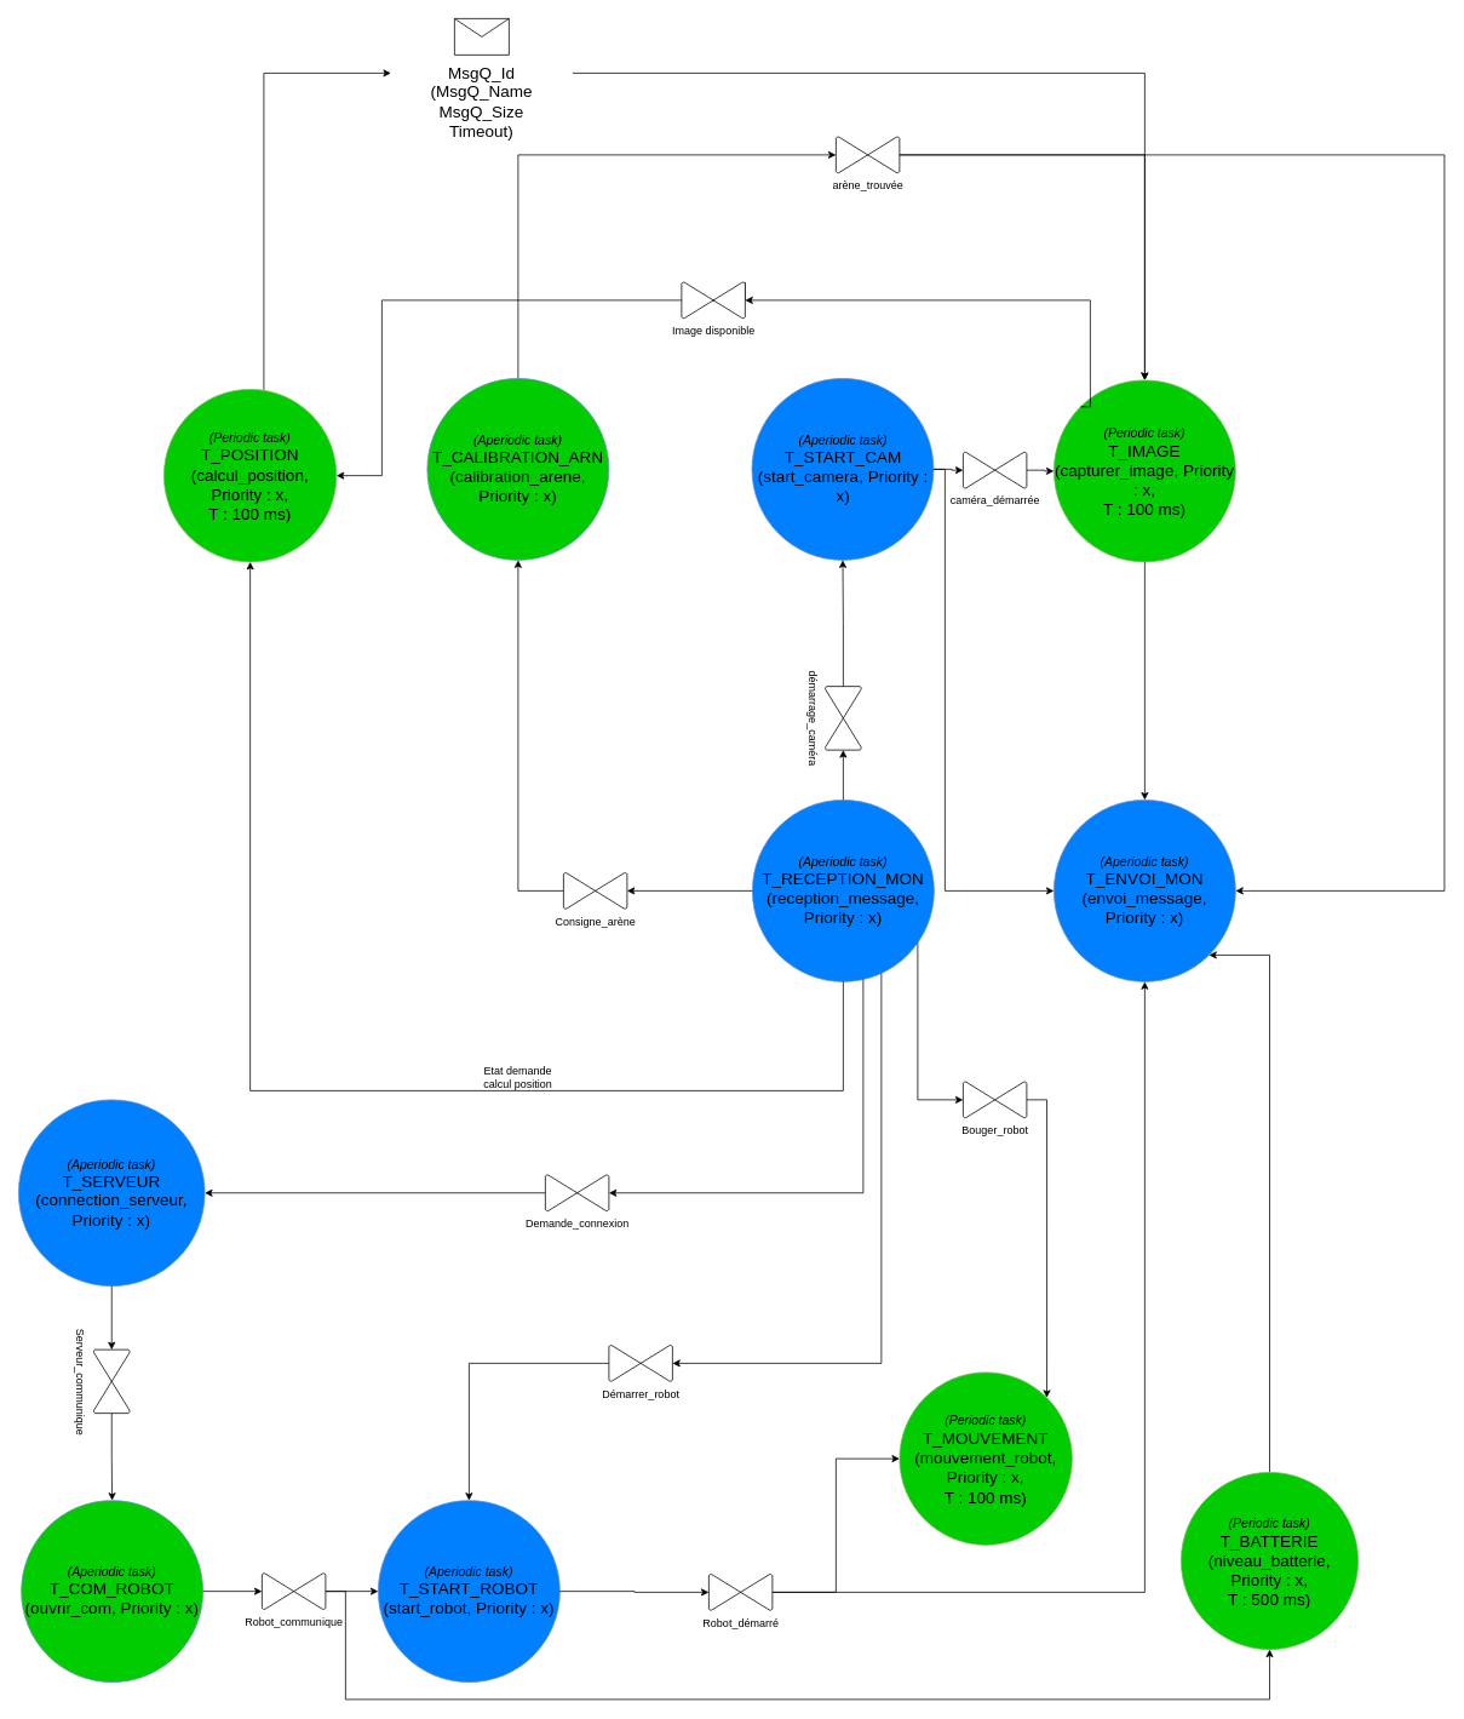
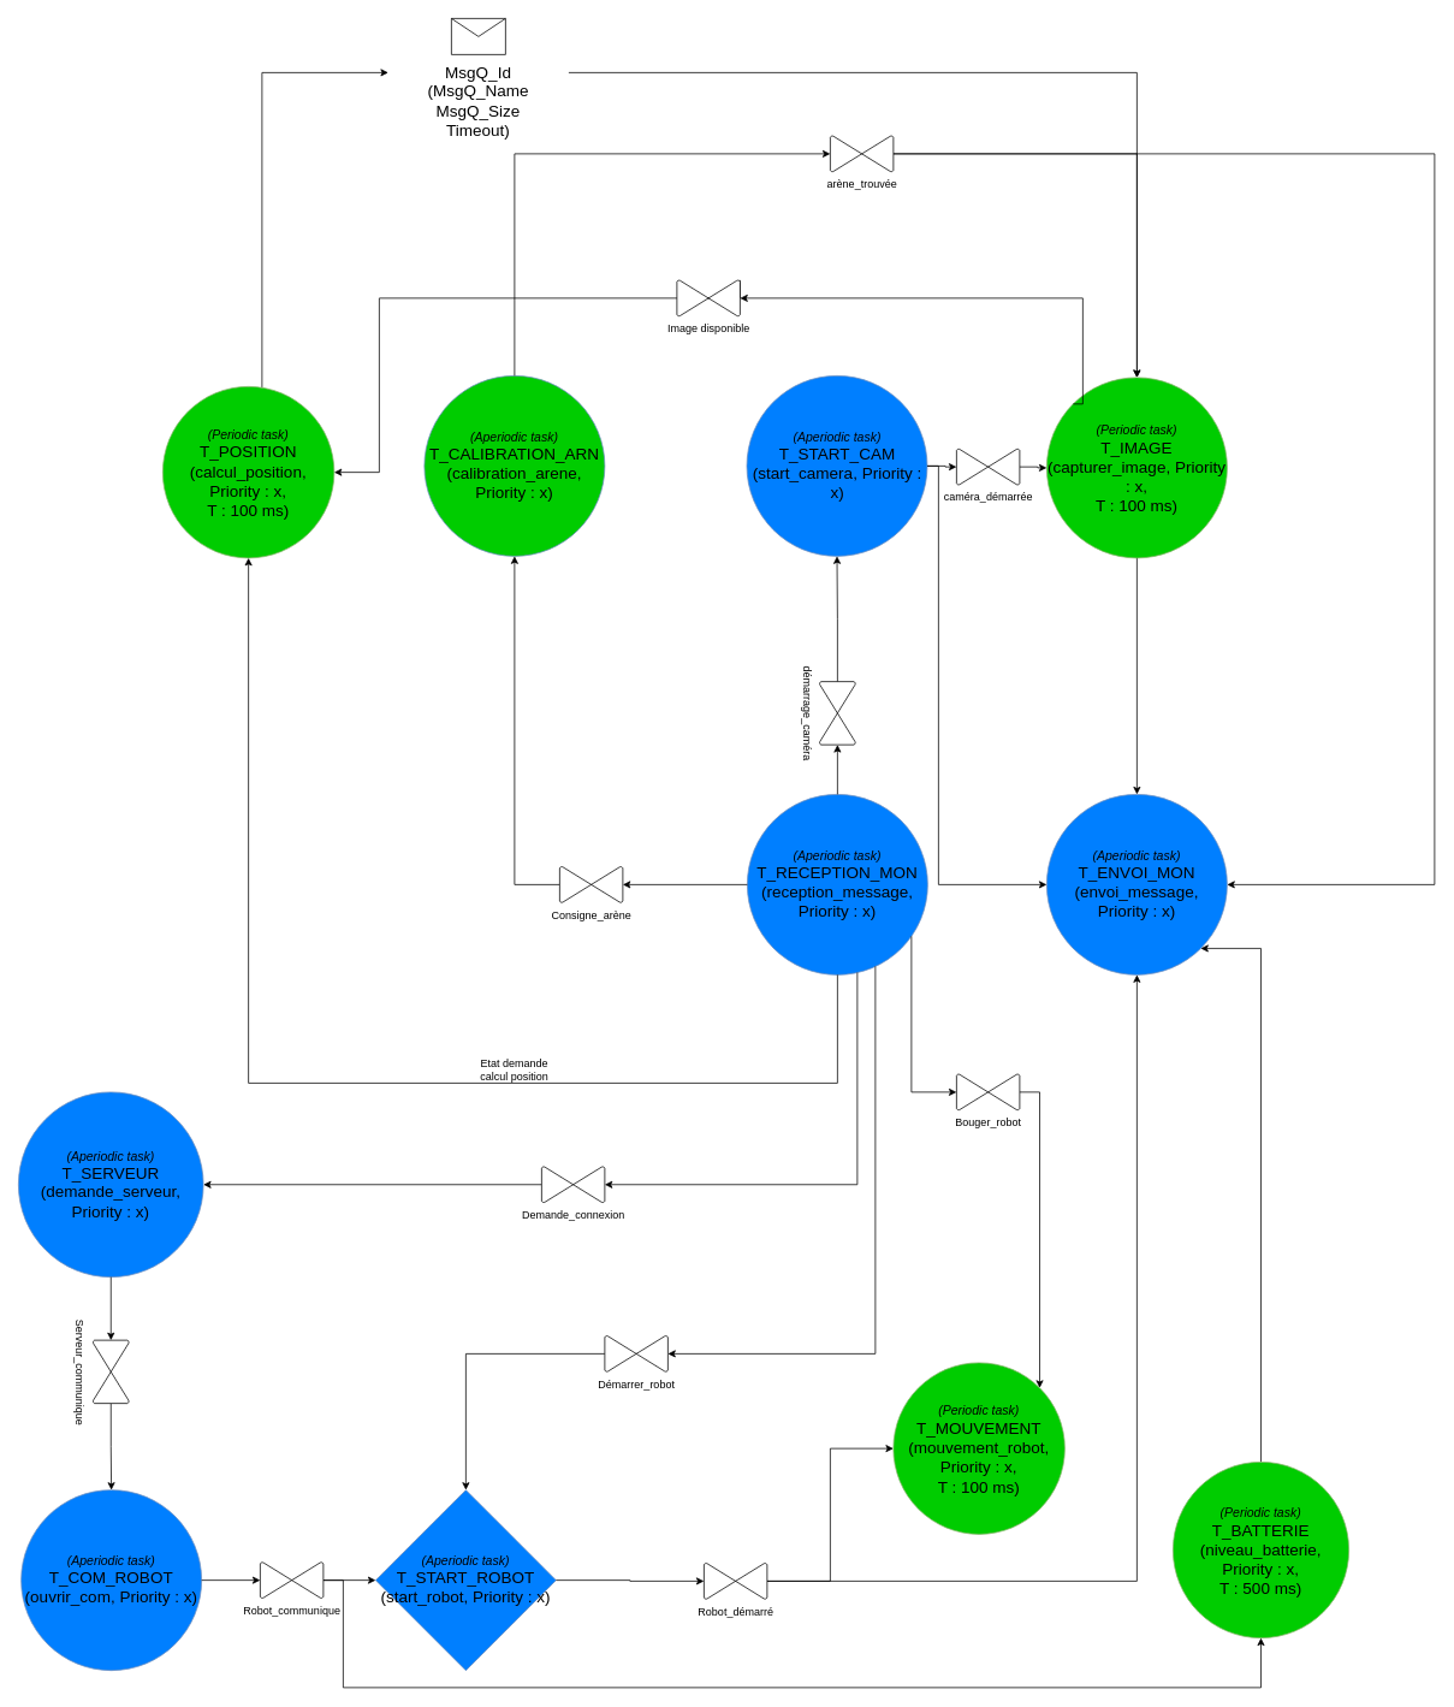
- <mxCell id="7" value="&lt;font&gt;&lt;i&gt;&lt;font style=&quot;font-size: 14px&quot;&gt;(Aperiodic task)&lt;br&gt;&lt;/font&gt;&lt;/i&gt;&lt;font size=&quot;4&quot;&gt;T_SERVEUR&lt;/font&gt;&lt;br&gt;&lt;font size=&quot;4&quot;&gt;(connection_serveur, Priority : x)&lt;/font&gt;&lt;br&gt;&lt;/font&gt;" style="ellipse;whiteSpace=wrap;html=1;aspect=fixed;fillColor=#007FFF;strokeColor=#6c8ebf;" parent="1" vertex="1"><mxGeometry x="20" y="1210" width="205" height="205" as="geometry" /></mxCell>
+ <mxCell id="7" value="&lt;font&gt;&lt;i&gt;&lt;font style=&quot;font-size: 14px&quot;&gt;(Aperiodic task)&lt;br&gt;&lt;/font&gt;&lt;/i&gt;&lt;font size=&quot;4&quot;&gt;T_SERVEUR&lt;/font&gt;&lt;br&gt;&lt;font size=&quot;4&quot;&gt;(demande_serveur, Priority : x)&lt;/font&gt;&lt;br&gt;&lt;/font&gt;" style="ellipse;whiteSpace=wrap;html=1;aspect=fixed;fillColor=#007FFF;strokeColor=#6c8ebf;" parent="1" vertex="1"><mxGeometry x="20" y="1210" width="205" height="205" as="geometry" /></mxCell>
- <mxCell id="44" value="&lt;font&gt;&lt;i&gt;&lt;font style=&quot;font-size: 14px&quot;&gt;(Aperiodic task)&lt;br&gt;&lt;/font&gt;&lt;/i&gt;&lt;font size=&quot;4&quot;&gt;T_COM_ROBOT&lt;/font&gt;&lt;br&gt;&lt;font size=&quot;4&quot;&gt;(ouvrir_com, Priority : x)&lt;/font&gt;&lt;br&gt;&lt;/font&gt;" style="ellipse;whiteSpace=wrap;html=1;aspect=fixed;fillColor=#00cc00;strokeColor=#6c8ebf;" parent="1" vertex="1"><mxGeometry x="23" y="1651" width="200" height="200" as="geometry" /></mxCell>
+ <mxCell id="44" value="&lt;font&gt;&lt;i&gt;&lt;font style=&quot;font-size: 14px&quot;&gt;(Aperiodic task)&lt;br&gt;&lt;/font&gt;&lt;/i&gt;&lt;font size=&quot;4&quot;&gt;T_COM_ROBOT&lt;/font&gt;&lt;br&gt;&lt;font size=&quot;4&quot;&gt;(ouvrir_com, Priority : x)&lt;/font&gt;&lt;br&gt;&lt;/font&gt;" style="ellipse;whiteSpace=wrap;html=1;aspect=fixed;fillColor=#007FFF;strokeColor=#6c8ebf;" parent="1" vertex="1"><mxGeometry x="23" y="1651" width="200" height="200" as="geometry" /></mxCell>
- <mxCell id="43" value="&lt;font&gt;&lt;i&gt;&lt;font style=&quot;font-size: 14px&quot;&gt;(Aperiodic task)&lt;br&gt;&lt;/font&gt;&lt;/i&gt;&lt;font size=&quot;4&quot;&gt;T_START_ROBOT&lt;/font&gt;&lt;br&gt;&lt;font size=&quot;4&quot;&gt;(start_robot, Priority : x)&lt;/font&gt;&lt;br&gt;&lt;/font&gt;" style="ellipse;whiteSpace=wrap;html=1;aspect=fixed;fillColor=#007FFF;strokeColor=#6c8ebf;" parent="1" vertex="1"><mxGeometry x="416" y="1651" width="200" height="200" as="geometry" /></mxCell>
+ <mxCell id="43" value="&lt;font&gt;&lt;i&gt;&lt;font style=&quot;font-size: 14px&quot;&gt;(Aperiodic task)&lt;br&gt;&lt;/font&gt;&lt;/i&gt;&lt;font size=&quot;4&quot;&gt;T_START_ROBOT&lt;/font&gt;&lt;br&gt;&lt;font size=&quot;4&quot;&gt;(start_robot, Priority : x)&lt;/font&gt;&lt;br&gt;&lt;/font&gt;" style="rhombus;whiteSpace=wrap;html=1;aspect=fixed;fillColor=#007FFF;strokeColor=#6c8ebf;" parent="1" vertex="1"><mxGeometry x="416" y="1651" width="200" height="200" as="geometry" /></mxCell>
